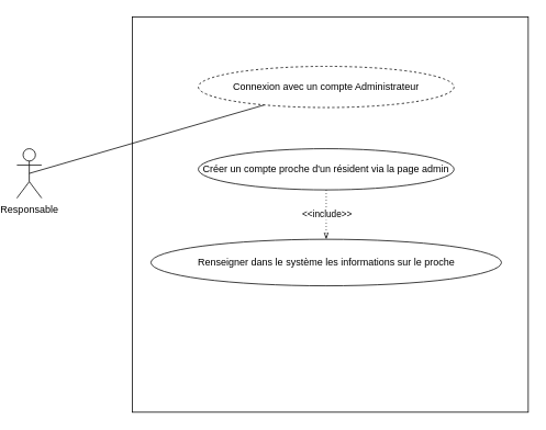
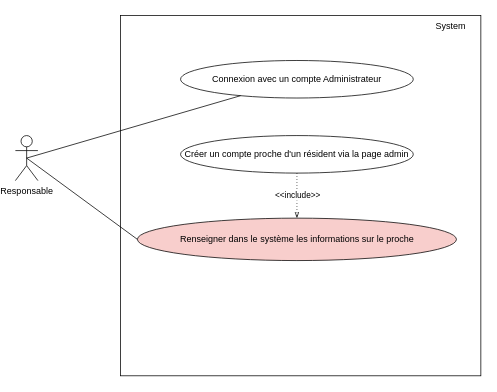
+ <mxCell id="3" value="System" style="text;html=1;strokeColor=none;fillColor=none;align=center;verticalAlign=middle;whiteSpace=wrap;rounded=0;" parent="1" vertex="1"><mxGeometry x="570" y="20" width="60" height="30" as="geometry" /></mxCell>
- <mxCell id="6" value="Connexion avec un compte Administrateur" style="ellipse;whiteSpace=wrap;html=1;dashed=1;" parent="1" vertex="1"><mxGeometry x="240" y="80" width="310" height="50" as="geometry" /></mxCell>
+ <mxCell id="6" value="Connexion avec un compte Administrateur" style="ellipse;whiteSpace=wrap;html=1;" parent="1" vertex="1"><mxGeometry x="240" y="80" width="310" height="50" as="geometry" /></mxCell>
+ <mxCell id="11" value="" style="endArrow=none;html=1;rounded=0;strokeWidth=1;exitX=0.5;exitY=0.5;exitDx=0;exitDy=0;exitPerimeter=0;entryX=0;entryY=0.5;entryDx=0;entryDy=0;" parent="1" source="4" target="7" edge="1"><mxGeometry width="50" height="50" relative="1" as="geometry"><mxPoint x="350" y="230" as="sourcePoint" /><mxPoint x="400" y="180" as="targetPoint" /></mxGeometry></mxCell>
- <mxCell id="7" value="Renseigner dans le système les informations sur le proche" style="ellipse;whiteSpace=wrap;html=1;" parent="1" vertex="1"><mxGeometry x="182.5" y="290" width="425" height="56.5" as="geometry" /></mxCell>
+ <mxCell id="7" value="Renseigner dans le système les informations sur le proche" style="ellipse;whiteSpace=wrap;html=1;fillColor=#f8cecc;" parent="1" vertex="1"><mxGeometry x="182.5" y="290" width="425" height="56.5" as="geometry" /></mxCell>
